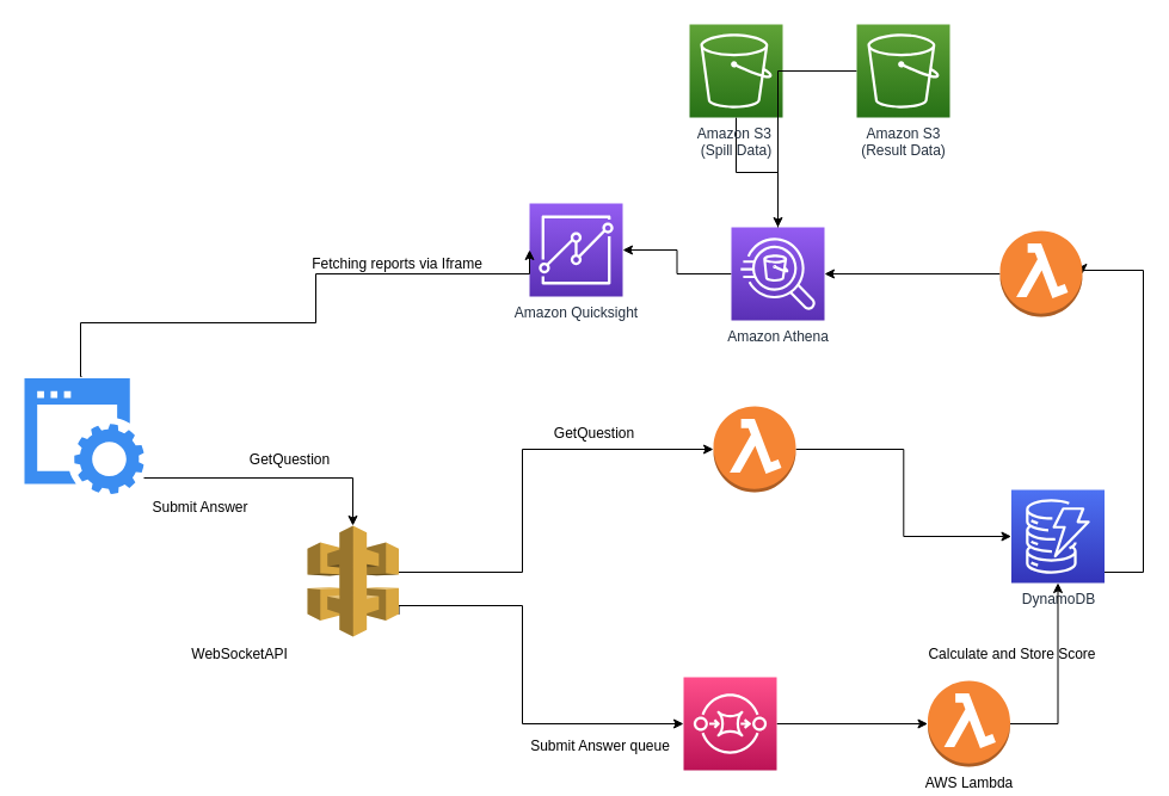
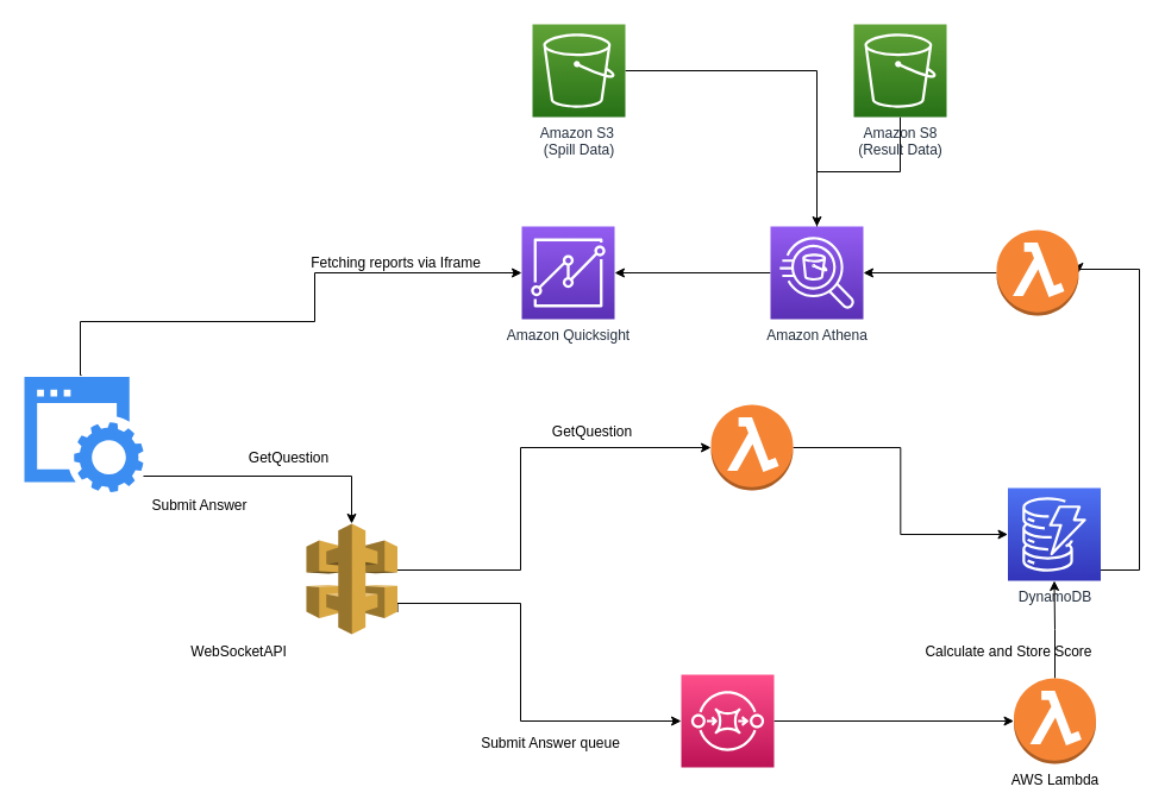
- <mxCell id="29" value="Amazon S3&amp;nbsp;&lt;br&gt;(Spill Data)" style="sketch=0;points=[[0,0,0],[0.25,0,0],[0.5,0,0],[0.75,0,0],[1,0,0],[0,1,0],[0.25,1,0],[0.5,1,0],[0.75,1,0],[1,1,0],[0,0.25,0],[0,0.5,0],[0,0.75,0],[1,0.25,0],[1,0.5,0],[1,0.75,0]];outlineConnect=0;fontColor=#232F3E;gradientColor=#60A337;gradientDirection=north;fillColor=#277116;strokeColor=#ffffff;dashed=0;verticalLabelPosition=bottom;verticalAlign=top;align=center;html=1;fontSize=12;fontStyle=0;aspect=fixed;shape=mxgraph.aws4.resourceIcon;resIcon=mxgraph.aws4.s3;" vertex="1" parent="1"><mxGeometry x="577" y="20" width="78" height="78" as="geometry" /></mxCell>
+ <mxCell id="29" value="Amazon S3&amp;nbsp;&lt;br&gt;(Spill Data)" style="sketch=0;points=[[0,0,0],[0.25,0,0],[0.5,0,0],[0.75,0,0],[1,0,0],[0,1,0],[0.25,1,0],[0.5,1,0],[0.75,1,0],[1,1,0],[0,0.25,0],[0,0.5,0],[0,0.75,0],[1,0.25,0],[1,0.5,0],[1,0.75,0]];outlineConnect=0;fontColor=#232F3E;gradientColor=#60A337;gradientDirection=north;fillColor=#277116;strokeColor=#ffffff;dashed=0;verticalLabelPosition=bottom;verticalAlign=top;align=center;html=1;fontSize=12;fontStyle=0;aspect=fixed;shape=mxgraph.aws4.resourceIcon;resIcon=mxgraph.aws4.s3;" vertex="1" parent="1"><mxGeometry x="447" y="20" width="78" height="78" as="geometry" /></mxCell>
- <mxCell id="31" value="Amazon S3&lt;br&gt;(Result Data)" style="sketch=0;points=[[0,0,0],[0.25,0,0],[0.5,0,0],[0.75,0,0],[1,0,0],[0,1,0],[0.25,1,0],[0.5,1,0],[0.75,1,0],[1,1,0],[0,0.25,0],[0,0.5,0],[0,0.75,0],[1,0.25,0],[1,0.5,0],[1,0.75,0]];outlineConnect=0;fontColor=#232F3E;gradientColor=#60A337;gradientDirection=north;fillColor=#277116;strokeColor=#ffffff;dashed=0;verticalLabelPosition=bottom;verticalAlign=top;align=center;html=1;fontSize=12;fontStyle=0;aspect=fixed;shape=mxgraph.aws4.resourceIcon;resIcon=mxgraph.aws4.s3;" vertex="1" parent="1"><mxGeometry x="717" y="20" width="78" height="78" as="geometry" /></mxCell>
+ <mxCell id="31" value="Amazon S8&lt;br&gt;(Result Data)" style="sketch=0;points=[[0,0,0],[0.25,0,0],[0.5,0,0],[0.75,0,0],[1,0,0],[0,1,0],[0.25,1,0],[0.5,1,0],[0.75,1,0],[1,1,0],[0,0.25,0],[0,0.5,0],[0,0.75,0],[1,0.25,0],[1,0.5,0],[1,0.75,0]];outlineConnect=0;fontColor=#232F3E;gradientColor=#60A337;gradientDirection=north;fillColor=#277116;strokeColor=#ffffff;dashed=0;verticalLabelPosition=bottom;verticalAlign=top;align=center;html=1;fontSize=12;fontStyle=0;aspect=fixed;shape=mxgraph.aws4.resourceIcon;resIcon=mxgraph.aws4.s3;" vertex="1" parent="1"><mxGeometry x="717" y="20" width="78" height="78" as="geometry" /></mxCell>
- <mxCell id="15" value="Amazon Quicksight" style="sketch=0;points=[[0,0,0],[0.25,0,0],[0.5,0,0],[0.75,0,0],[1,0,0],[0,1,0],[0.25,1,0],[0.5,1,0],[0.75,1,0],[1,1,0],[0,0.25,0],[0,0.5,0],[0,0.75,0],[1,0.25,0],[1,0.5,0],[1,0.75,0]];outlineConnect=0;fontColor=#232F3E;gradientColor=#945DF2;gradientDirection=north;fillColor=#5A30B5;strokeColor=#ffffff;dashed=0;verticalLabelPosition=bottom;verticalAlign=top;align=center;html=1;fontSize=12;fontStyle=0;aspect=fixed;shape=mxgraph.aws4.resourceIcon;resIcon=mxgraph.aws4.quicksight;" vertex="1" parent="1"><mxGeometry x="443" y="170" width="78" height="78" as="geometry" /></mxCell>
+ <mxCell id="15" value="Amazon Quicksight" style="sketch=0;points=[[0,0,0],[0.25,0,0],[0.5,0,0],[0.75,0,0],[1,0,0],[0,1,0],[0.25,1,0],[0.5,1,0],[0.75,1,0],[1,1,0],[0,0.25,0],[0,0.5,0],[0,0.75,0],[1,0.25,0],[1,0.5,0],[1,0.75,0]];outlineConnect=0;fontColor=#232F3E;gradientColor=#945DF2;gradientDirection=north;fillColor=#5A30B5;strokeColor=#ffffff;dashed=0;verticalLabelPosition=bottom;verticalAlign=top;align=center;html=1;fontSize=12;fontStyle=0;aspect=fixed;shape=mxgraph.aws4.resourceIcon;resIcon=mxgraph.aws4.quicksight;" vertex="1" parent="1"><mxGeometry x="438" y="190" width="78" height="78" as="geometry" /></mxCell>
- <mxCell id="27" value="Amazon Athena" style="sketch=0;points=[[0,0,0],[0.25,0,0],[0.5,0,0],[0.75,0,0],[1,0,0],[0,1,0],[0.25,1,0],[0.5,1,0],[0.75,1,0],[1,1,0],[0,0.25,0],[0,0.5,0],[0,0.75,0],[1,0.25,0],[1,0.5,0],[1,0.75,0]];outlineConnect=0;fontColor=#232F3E;gradientColor=#945DF2;gradientDirection=north;fillColor=#5A30B5;strokeColor=#ffffff;dashed=0;verticalLabelPosition=bottom;verticalAlign=top;align=center;html=1;fontSize=12;fontStyle=0;aspect=fixed;shape=mxgraph.aws4.resourceIcon;resIcon=mxgraph.aws4.athena;" vertex="1" parent="1"><mxGeometry x="612" y="190" width="78" height="78" as="geometry" /></mxCell>
+ <mxCell id="27" value="Amazon Athena" style="sketch=0;points=[[0,0,0],[0.25,0,0],[0.5,0,0],[0.75,0,0],[1,0,0],[0,1,0],[0.25,1,0],[0.5,1,0],[0.75,1,0],[1,1,0],[0,0.25,0],[0,0.5,0],[0,0.75,0],[1,0.25,0],[1,0.5,0],[1,0.75,0]];outlineConnect=0;fontColor=#232F3E;gradientColor=#945DF2;gradientDirection=north;fillColor=#5A30B5;strokeColor=#ffffff;dashed=0;verticalLabelPosition=bottom;verticalAlign=top;align=center;html=1;fontSize=12;fontStyle=0;aspect=fixed;shape=mxgraph.aws4.resourceIcon;resIcon=mxgraph.aws4.athena;" vertex="1" parent="1"><mxGeometry x="647" y="190" width="78" height="78" as="geometry" /></mxCell>
- <mxCell id="10" value="AWS Lambda" style="outlineConnect=0;dashed=0;verticalLabelPosition=bottom;verticalAlign=top;align=center;html=1;shape=mxgraph.aws3.lambda_function;fillColor=#F58534;gradientColor=none;" vertex="1" parent="1"><mxGeometry x="776.5" y="570" width="69" height="72" as="geometry" /></mxCell>
+ <mxCell id="10" value="AWS Lambda" style="outlineConnect=0;dashed=0;verticalLabelPosition=bottom;verticalAlign=top;align=center;html=1;shape=mxgraph.aws3.lambda_function;fillColor=#F58534;gradientColor=none;" vertex="1" parent="1"><mxGeometry x="851.5" y="570" width="69" height="72" as="geometry" /></mxCell>
- <mxCell id="24" value="Submit Answer queue" style="text;html=1;align=center;verticalAlign=middle;resizable=0;points=[];autosize=1;strokeColor=none;fillColor=none;" vertex="1" parent="1"><mxGeometry x="432" y="610" width="140" height="30" as="geometry" /></mxCell>
+ <mxCell id="24" value="Submit Answer queue" style="text;html=1;align=center;verticalAlign=middle;resizable=0;points=[];autosize=1;strokeColor=none;fillColor=none;" vertex="1" parent="1"><mxGeometry x="392" y="610" width="140" height="30" as="geometry" /></mxCell>
